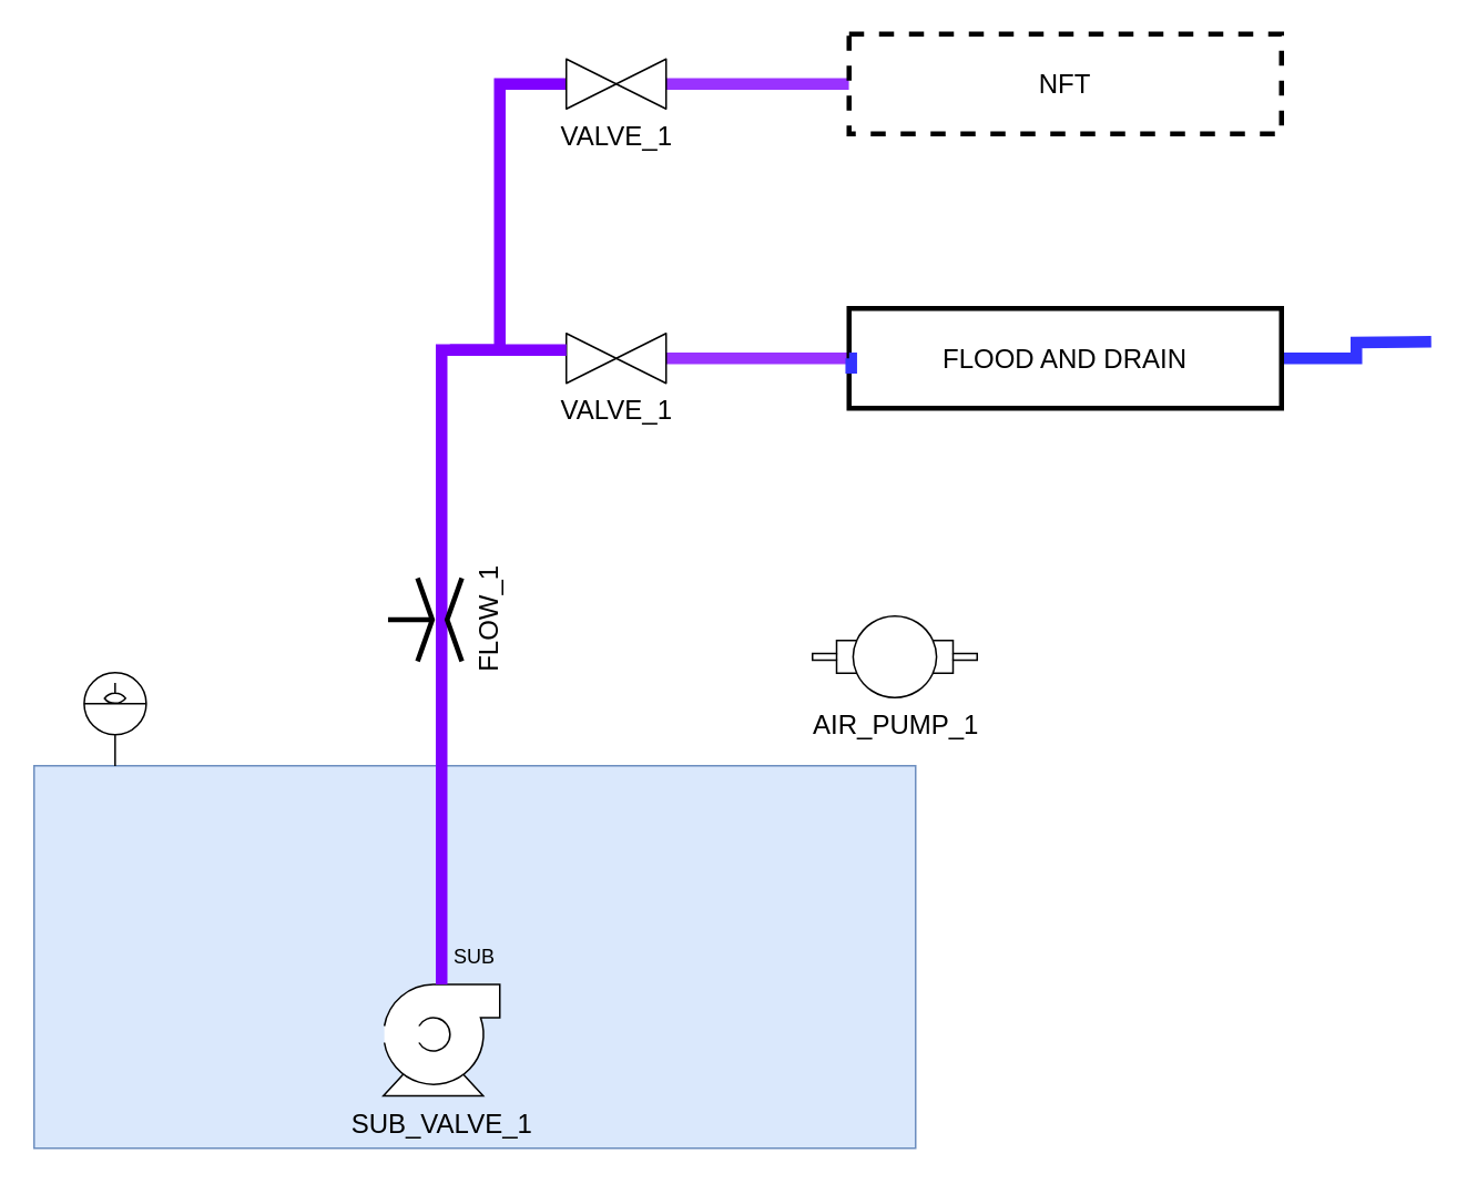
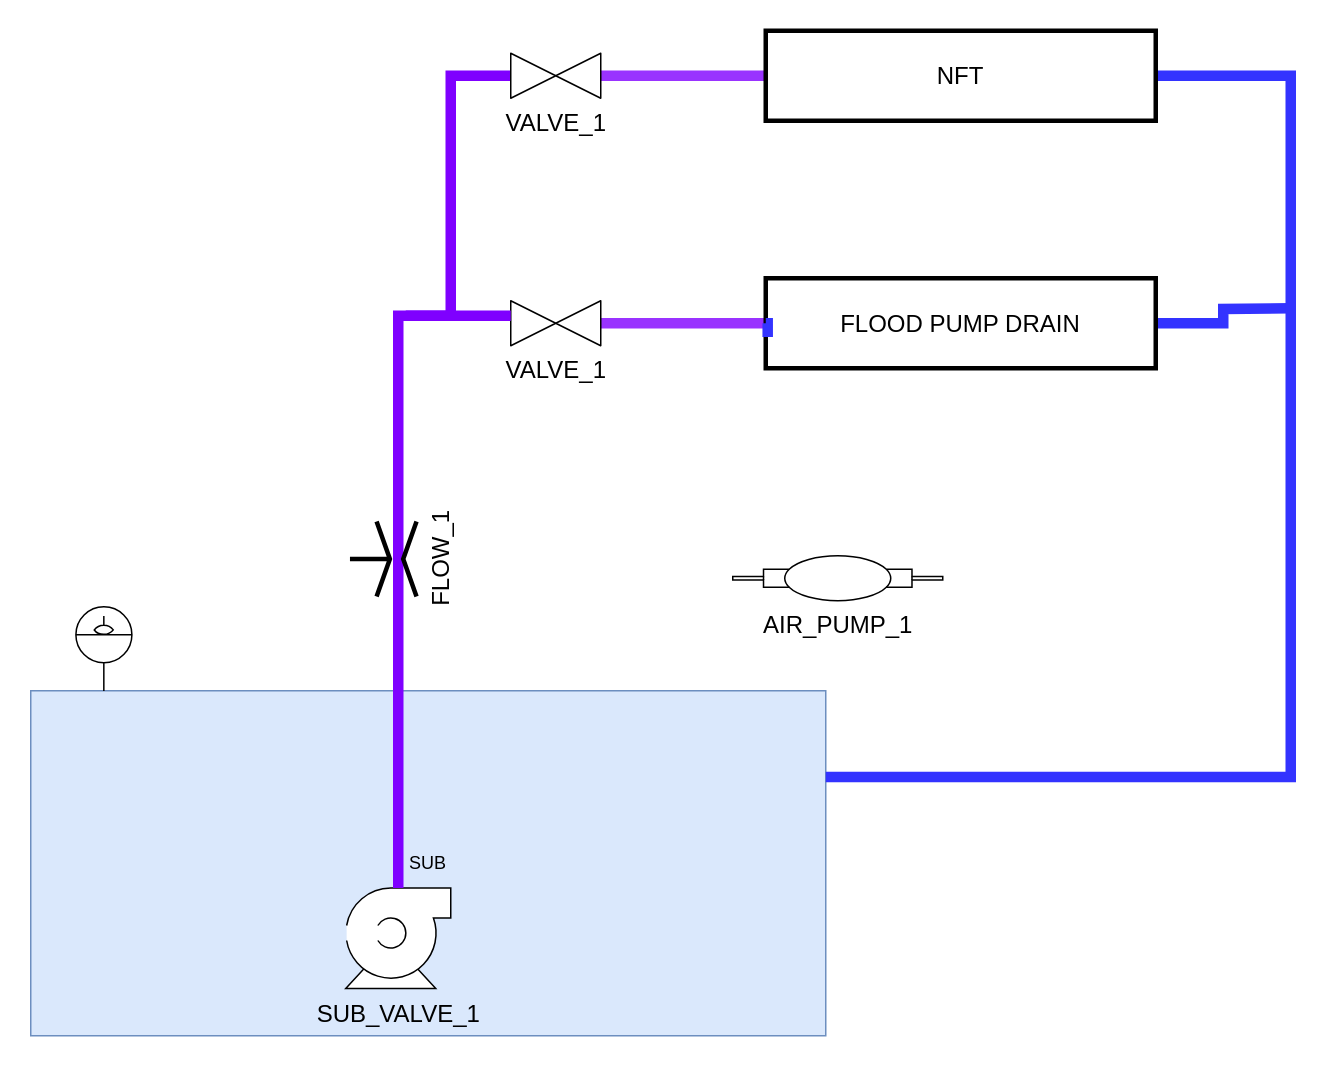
- <mxCell id="14" value="NFT" style="rounded=0;whiteSpace=wrap;html=1;strokeWidth=3;fontSize=16;dashed=1;" vertex="1" parent="1"><mxGeometry x="510" y="20" width="260" height="60" as="geometry" /></mxCell>
+ <mxCell id="14" value="NFT" style="rounded=0;whiteSpace=wrap;html=1;strokeWidth=3;fontSize=16;" vertex="1" parent="1"><mxGeometry x="510" y="20" width="260" height="60" as="geometry" /></mxCell>
- <mxCell id="8" value="FLOOD AND DRAIN" style="rounded=0;whiteSpace=wrap;html=1;strokeWidth=3;fontSize=16;" vertex="1" parent="1"><mxGeometry x="510" y="185" width="260" height="60" as="geometry" /></mxCell>
+ <mxCell id="8" value="FLOOD PUMP DRAIN" style="rounded=0;whiteSpace=wrap;html=1;strokeWidth=3;fontSize=16;" vertex="1" parent="1"><mxGeometry x="510" y="185" width="260" height="60" as="geometry" /></mxCell>
+ <mxCell id="13" style="edgeStyle=orthogonalEdgeStyle;rounded=0;orthogonalLoop=1;jettySize=auto;html=1;entryX=1;entryY=0.25;entryDx=0;entryDy=0;endArrow=none;endFill=0;strokeWidth=7;fontSize=16;strokeColor=#3333FF;" edge="1" parent="1" source="14" target="4"><mxGeometry relative="1" as="geometry"><Array as="points"><mxPoint x="860" y="50" /><mxPoint x="860" y="518" /></Array></mxGeometry></mxCell>
- <mxCell id="6" value="AIR_PUMP_1" style="shape=mxgraph.pid.pumps.vacuum_pump;html=1;pointerEvents=1;align=center;verticalLabelPosition=bottom;verticalAlign=top;dashed=0;fontSize=16;" vertex="1" parent="1"><mxGeometry x="488" y="370" width="99" height="49" as="geometry" /></mxCell>
+ <mxCell id="6" value="AIR_PUMP_1" style="shape=mxgraph.pid.pumps.vacuum_pump;html=1;pointerEvents=1;align=center;verticalLabelPosition=bottom;verticalAlign=top;dashed=0;fontSize=16;" vertex="1" parent="1"><mxGeometry x="488" y="370" width="140" height="30" as="geometry" /></mxCell>
